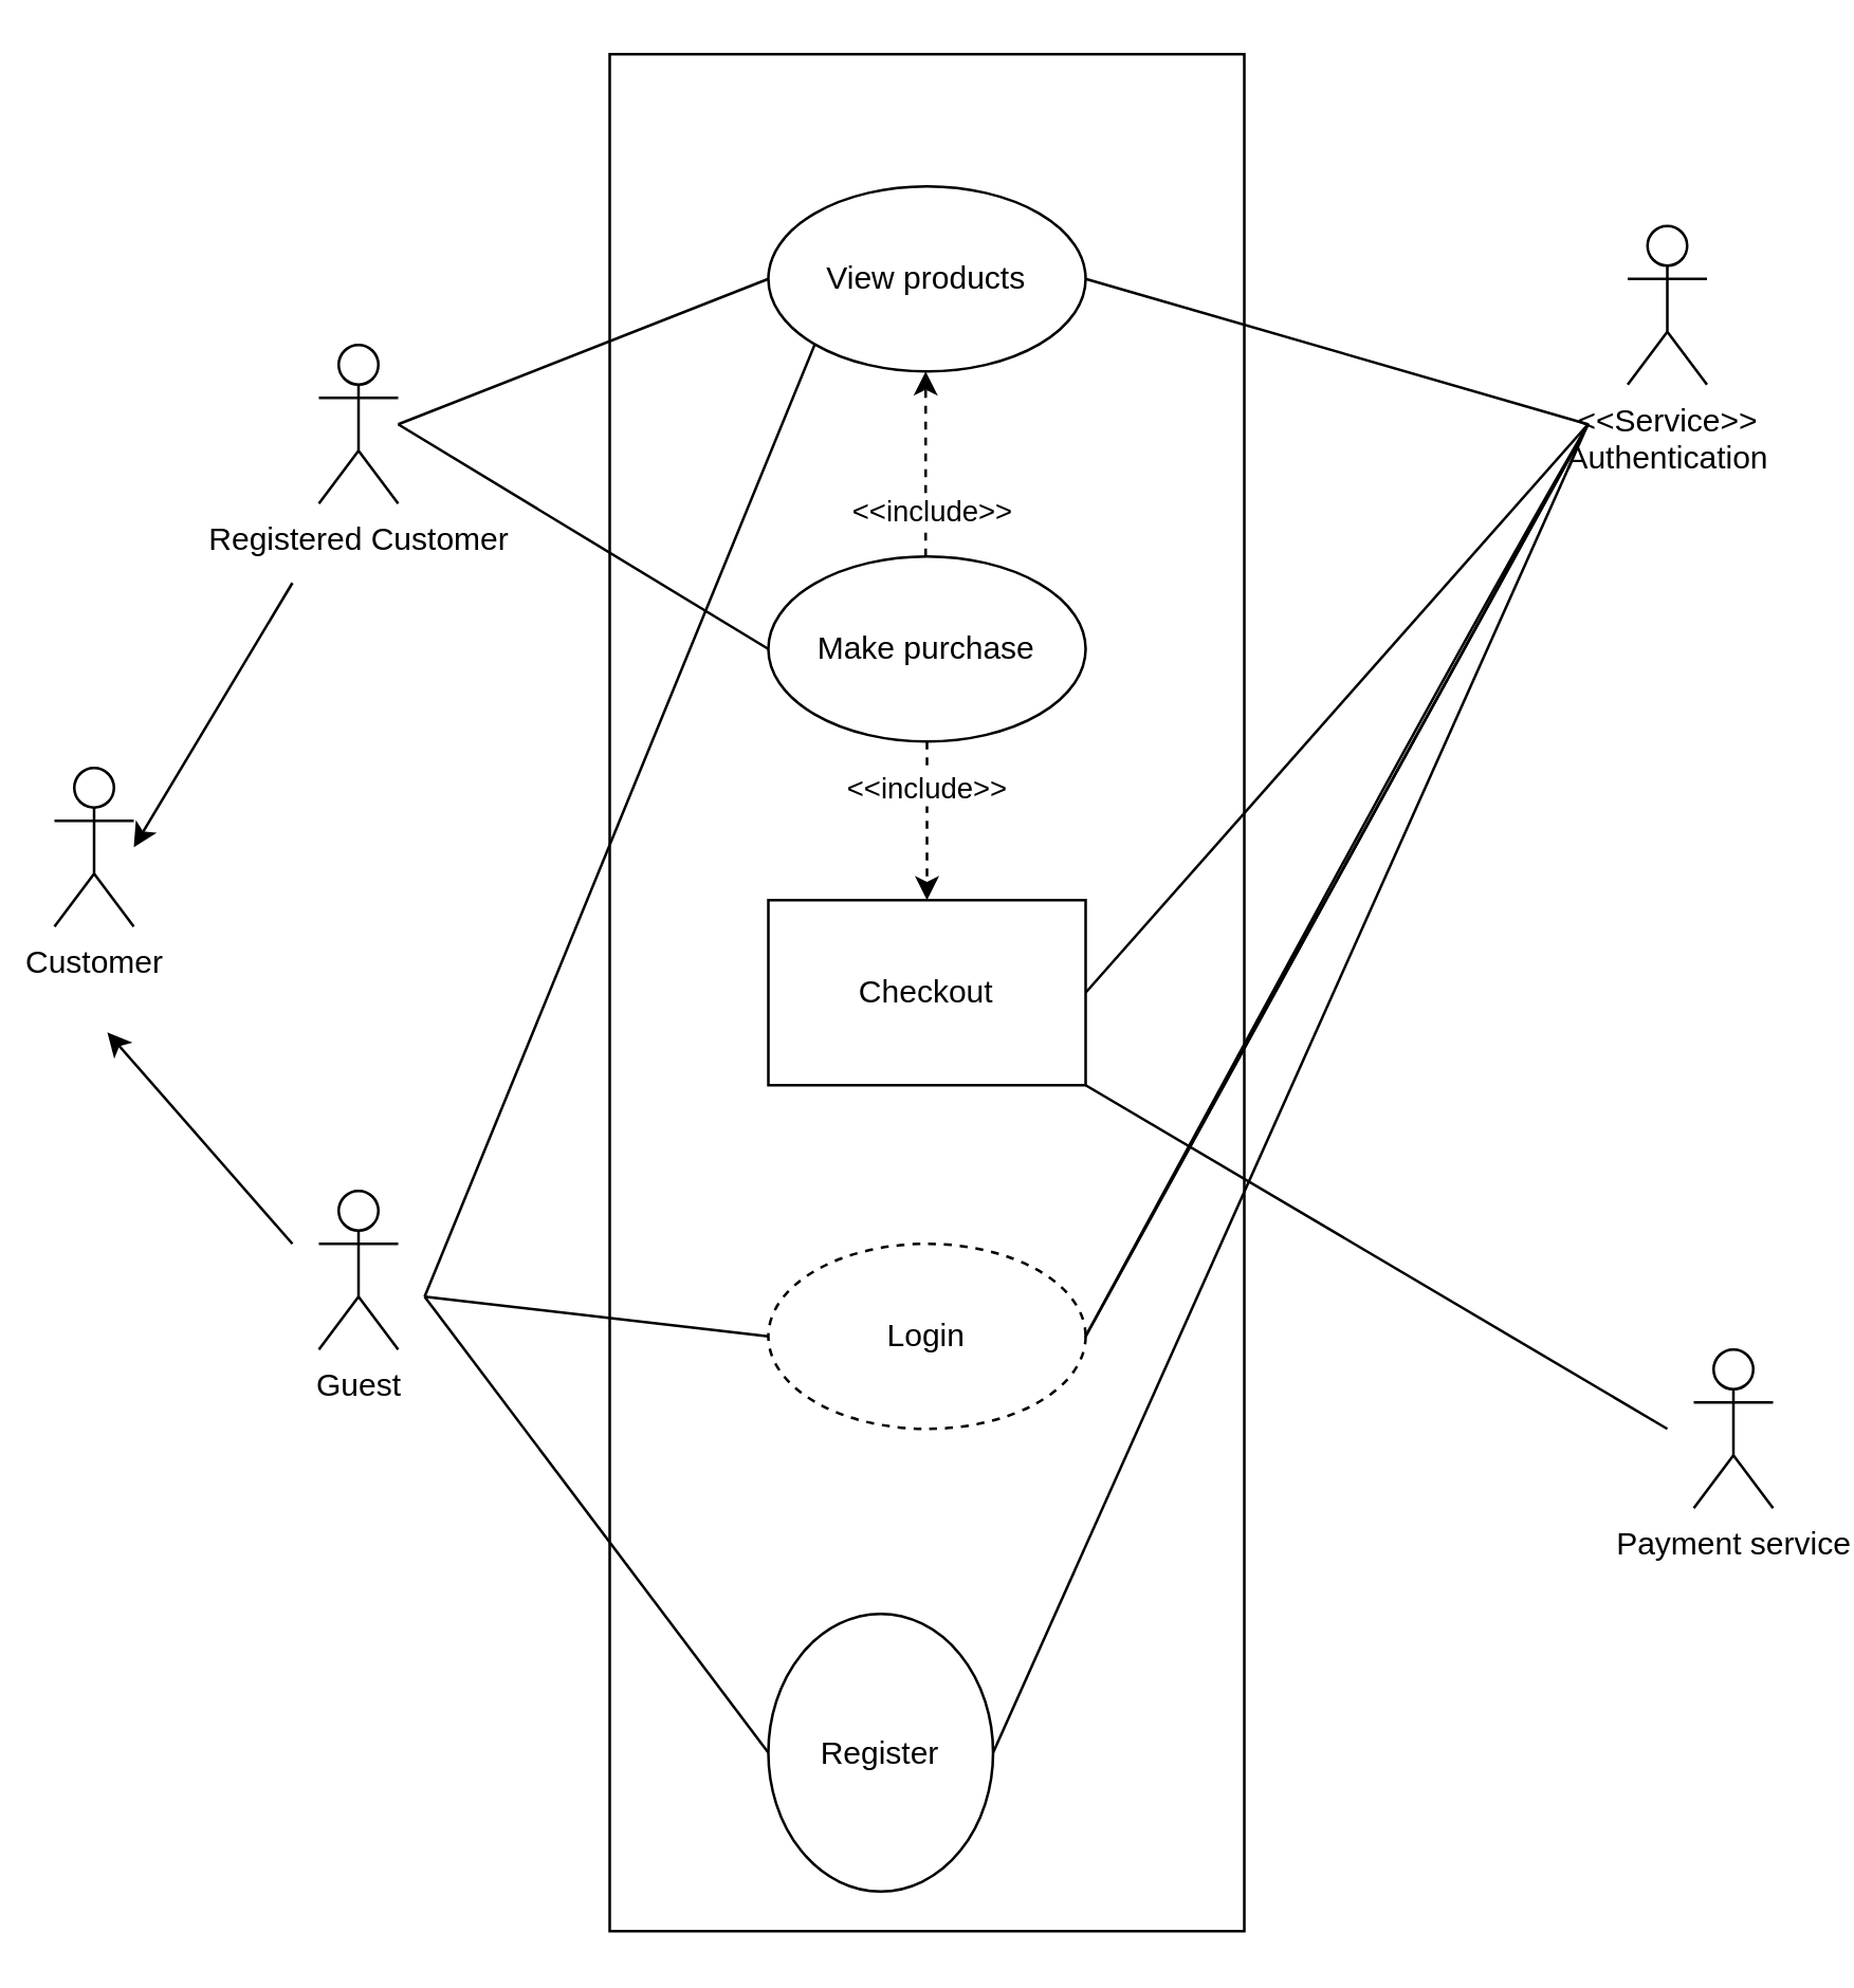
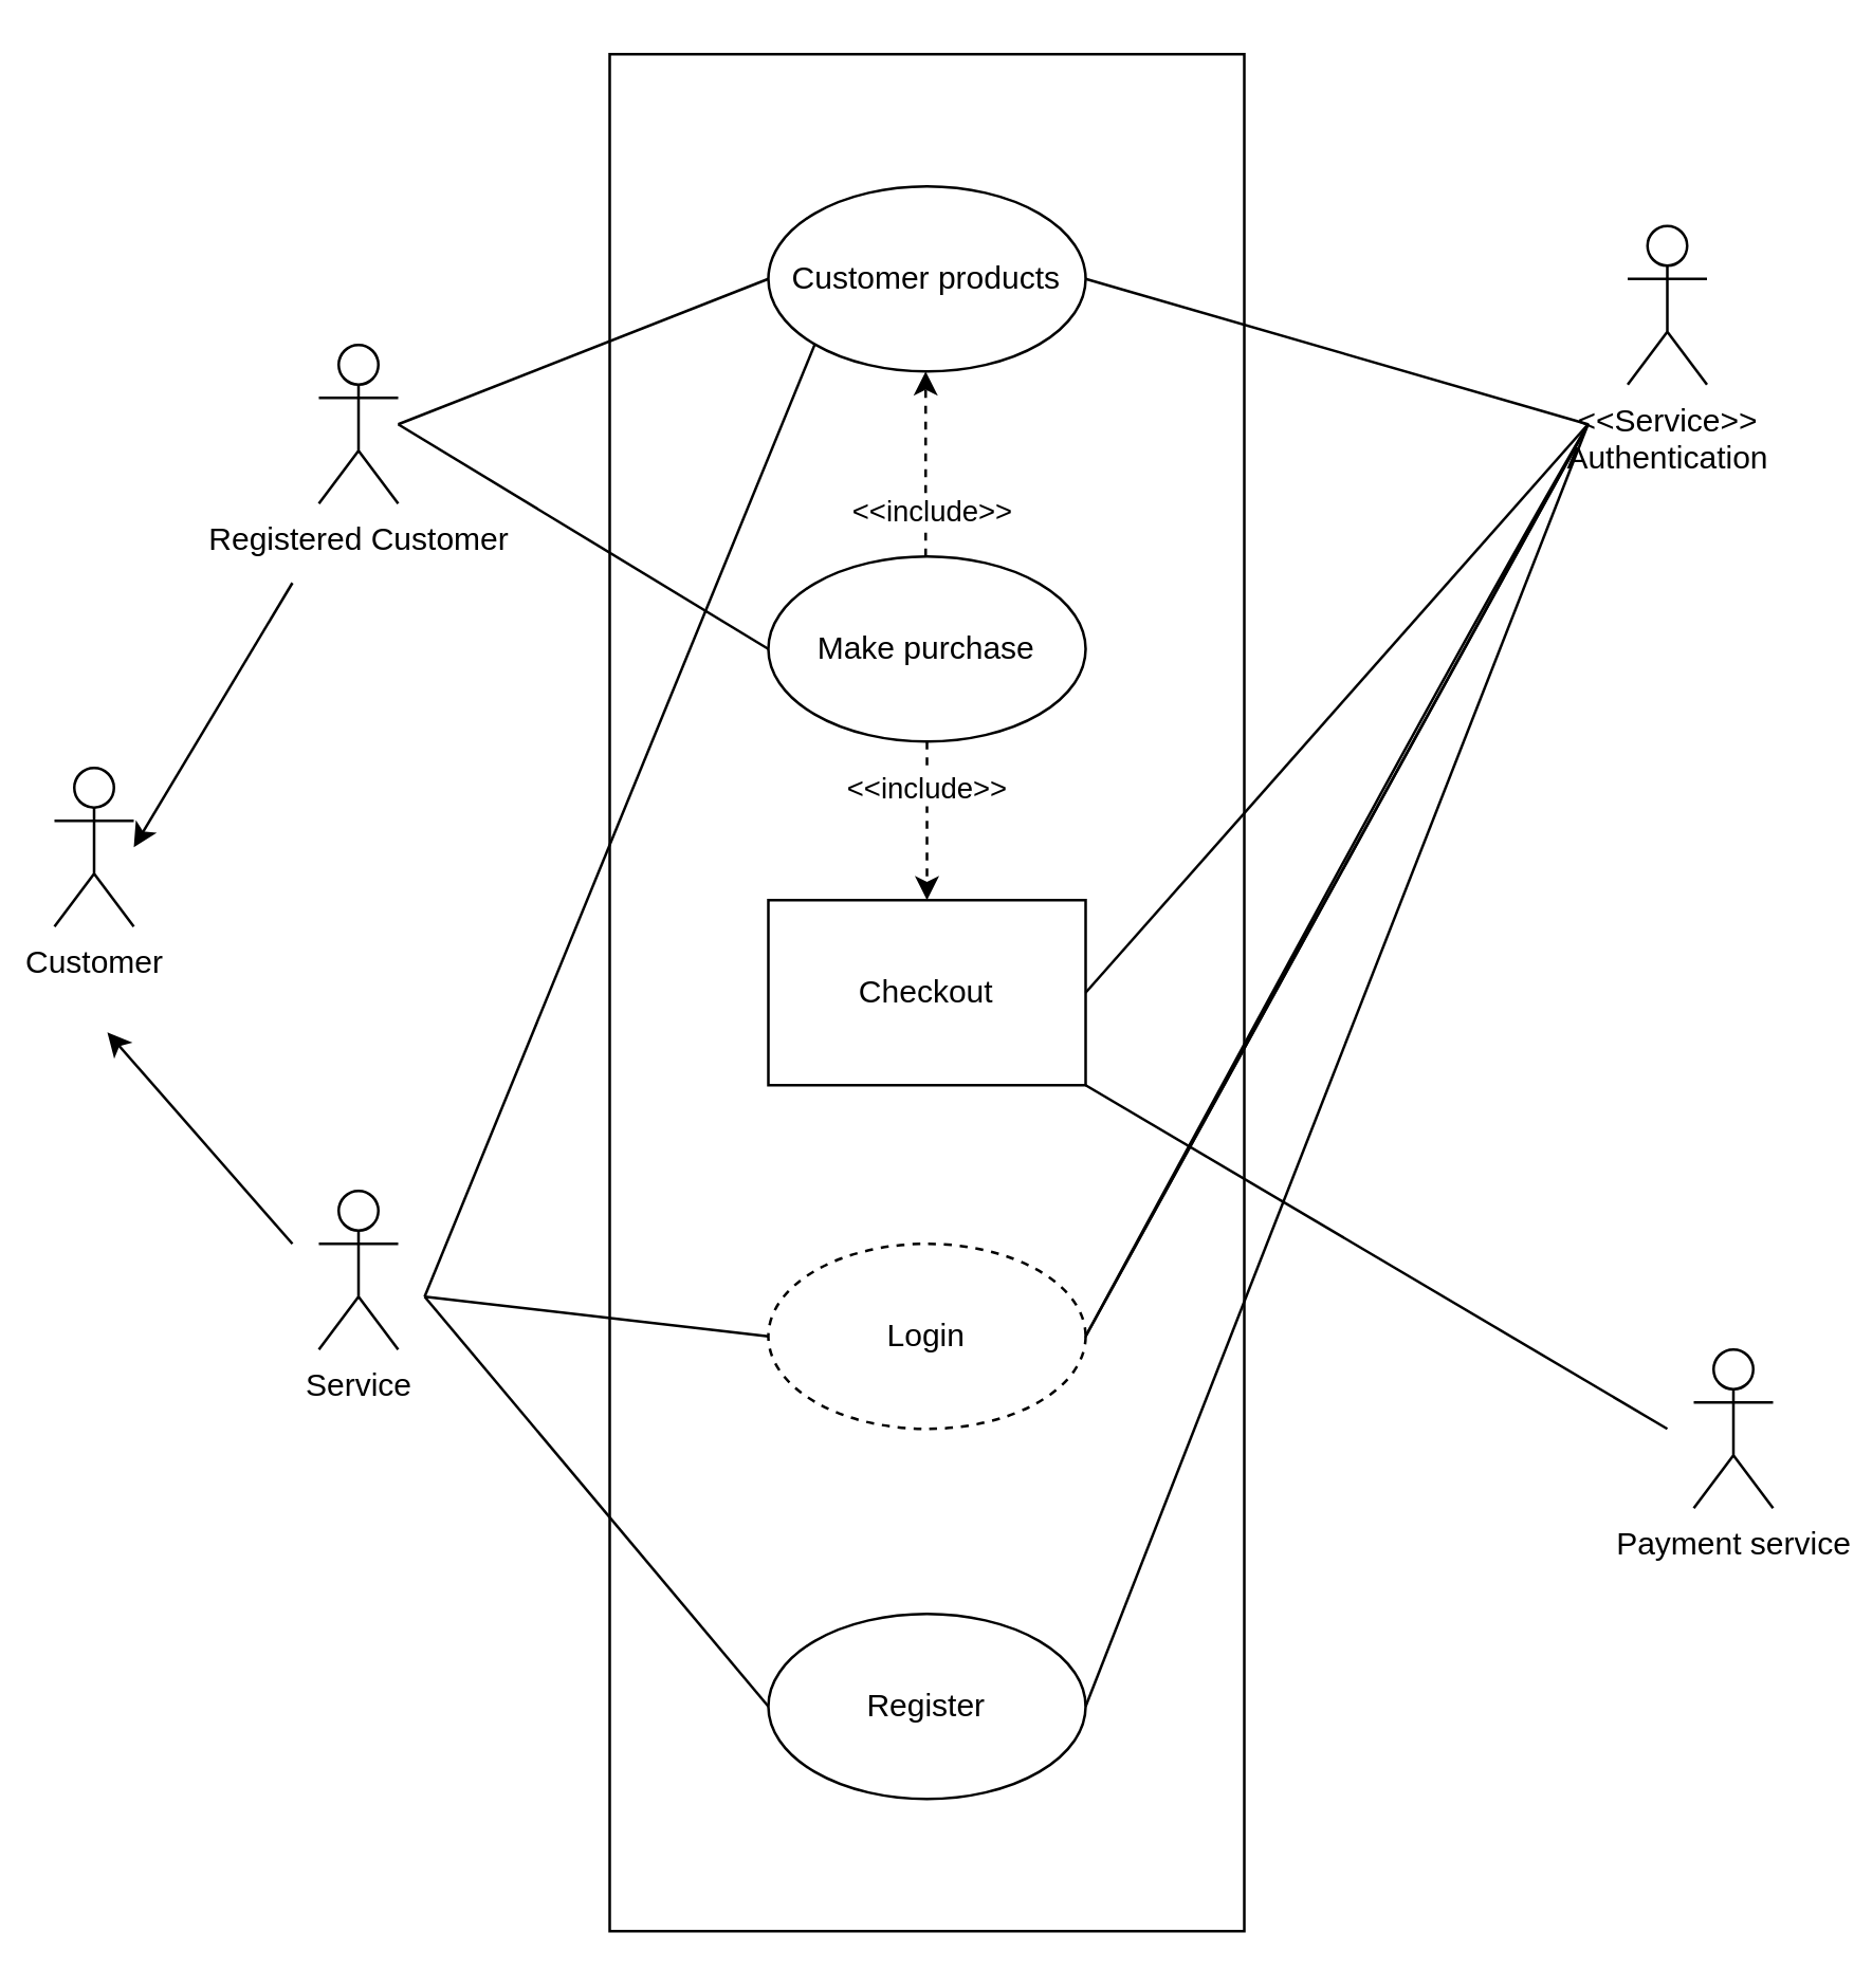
- <mxCell id="6" value="View products" style="ellipse;whiteSpace=wrap;html=1;" vertex="1" parent="1"><mxGeometry x="290" y="70" width="120" height="70" as="geometry" /></mxCell>
+ <mxCell id="6" value="Customer products" style="ellipse;whiteSpace=wrap;html=1;" vertex="1" parent="1"><mxGeometry x="290" y="70" width="120" height="70" as="geometry" /></mxCell>
- <mxCell id="4" value="Guest" style="shape=umlActor;verticalLabelPosition=bottom;verticalAlign=top;html=1;outlineConnect=0;" vertex="1" parent="1"><mxGeometry x="120" y="450" width="30" height="60" as="geometry" /></mxCell>
+ <mxCell id="4" value="Service" style="shape=umlActor;verticalLabelPosition=bottom;verticalAlign=top;html=1;outlineConnect=0;" vertex="1" parent="1"><mxGeometry x="120" y="450" width="30" height="60" as="geometry" /></mxCell>
- <mxCell id="10" value="Register" style="ellipse;whiteSpace=wrap;html=1;" vertex="1" parent="1"><mxGeometry x="290" y="610" width="85" height="105" as="geometry" /></mxCell>
+ <mxCell id="10" value="Register" style="ellipse;whiteSpace=wrap;html=1;" vertex="1" parent="1"><mxGeometry x="290" y="610" width="120" height="70" as="geometry" /></mxCell>
